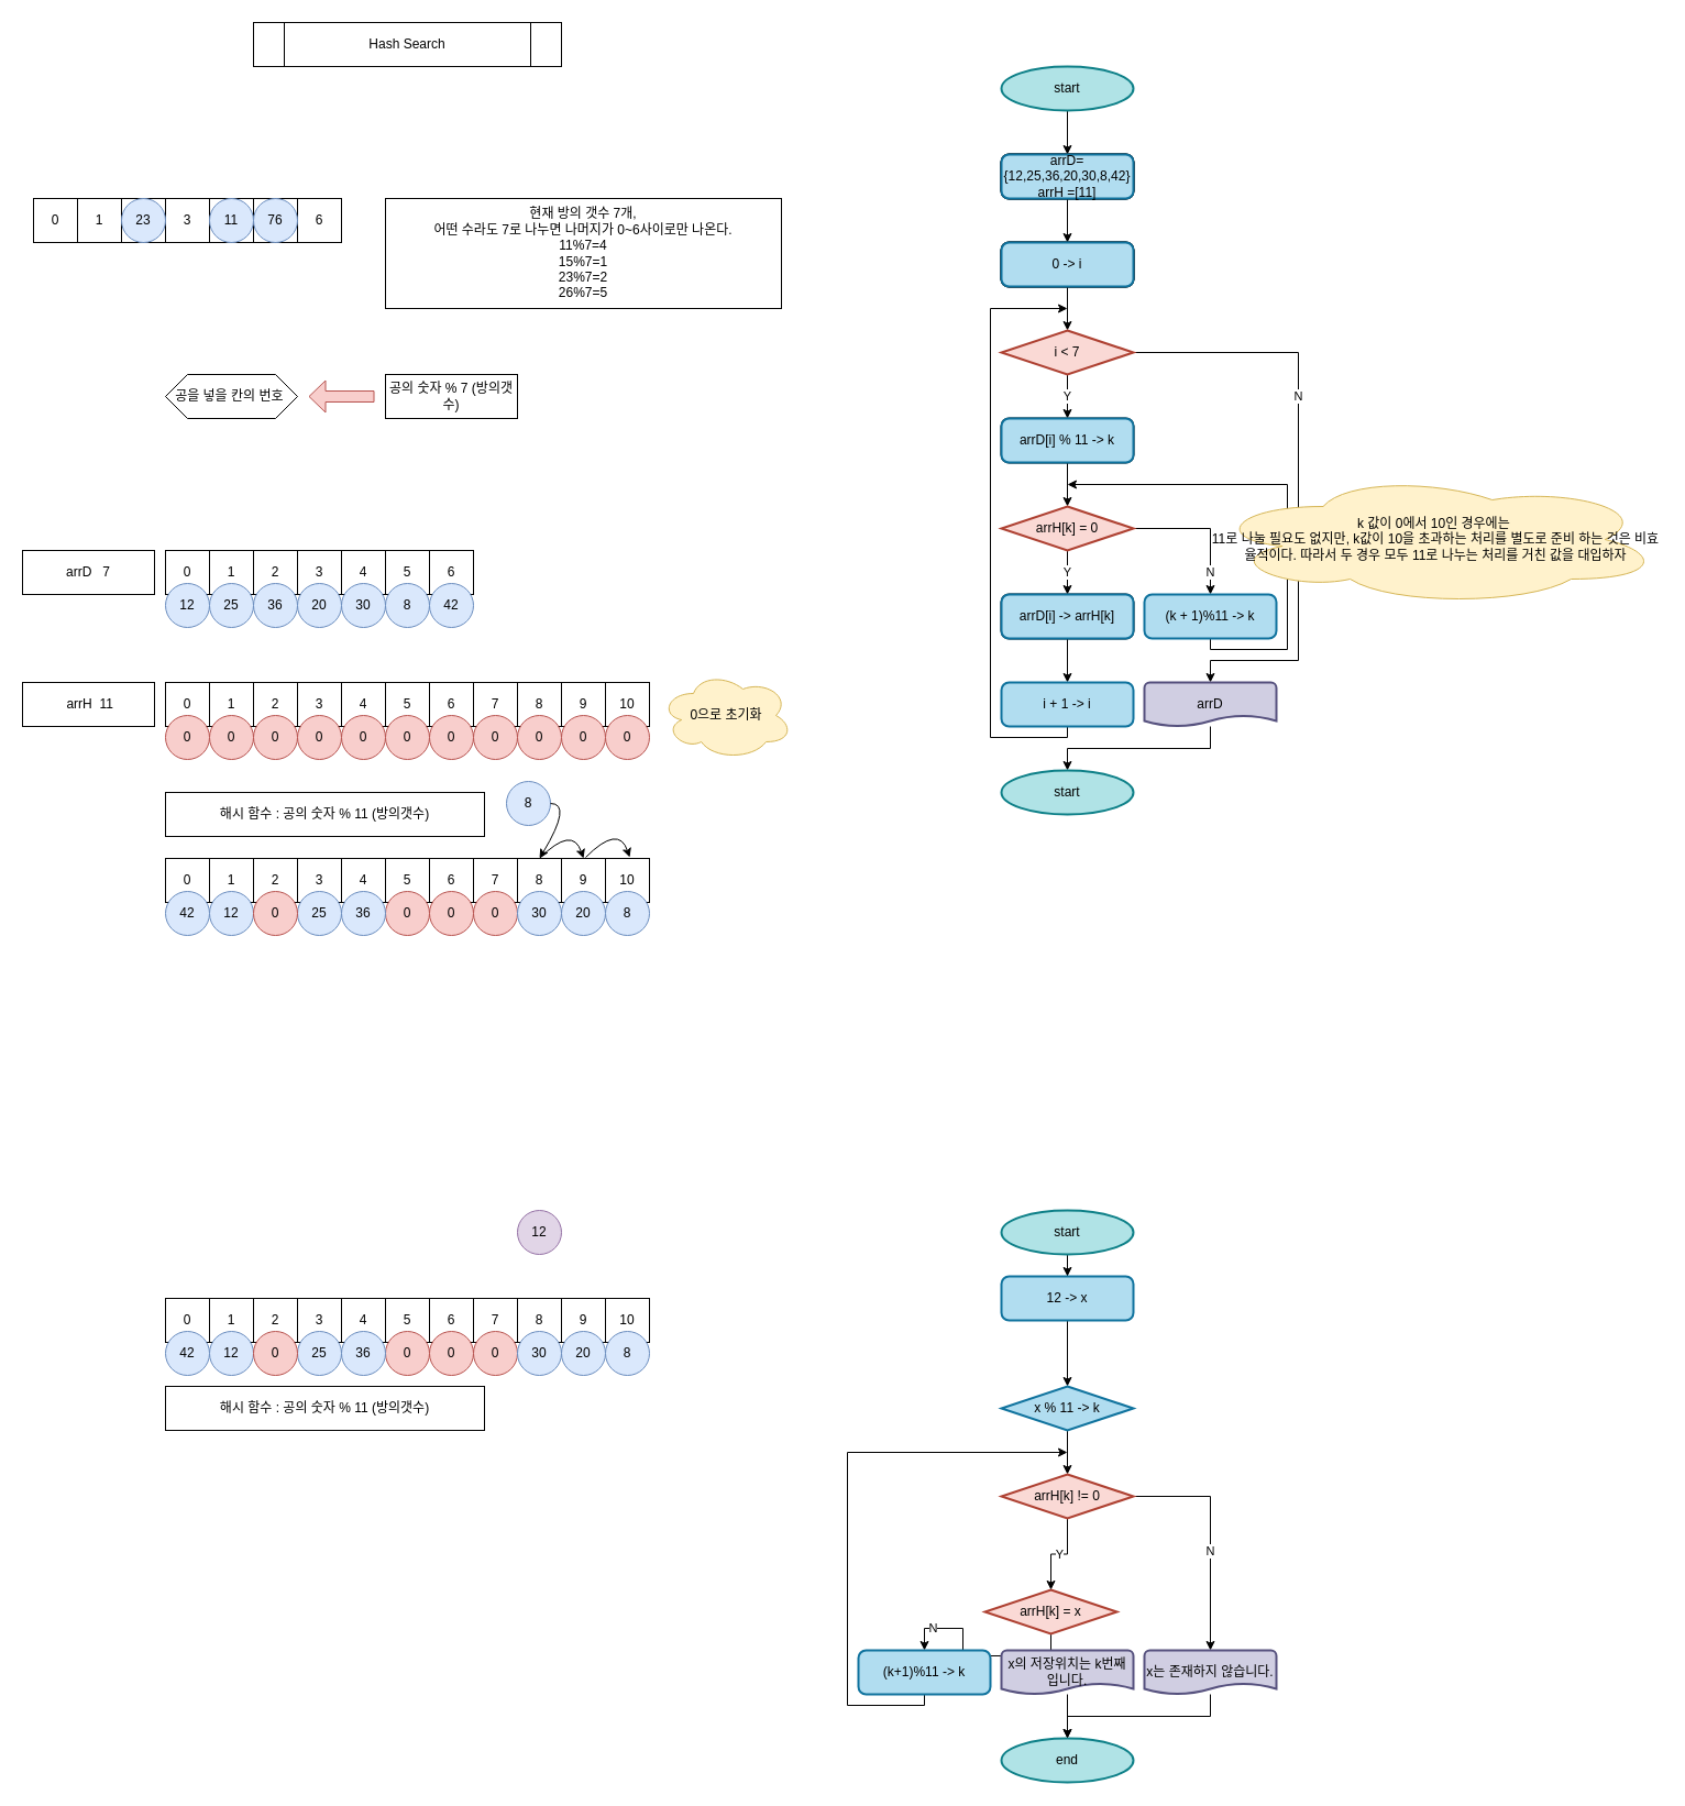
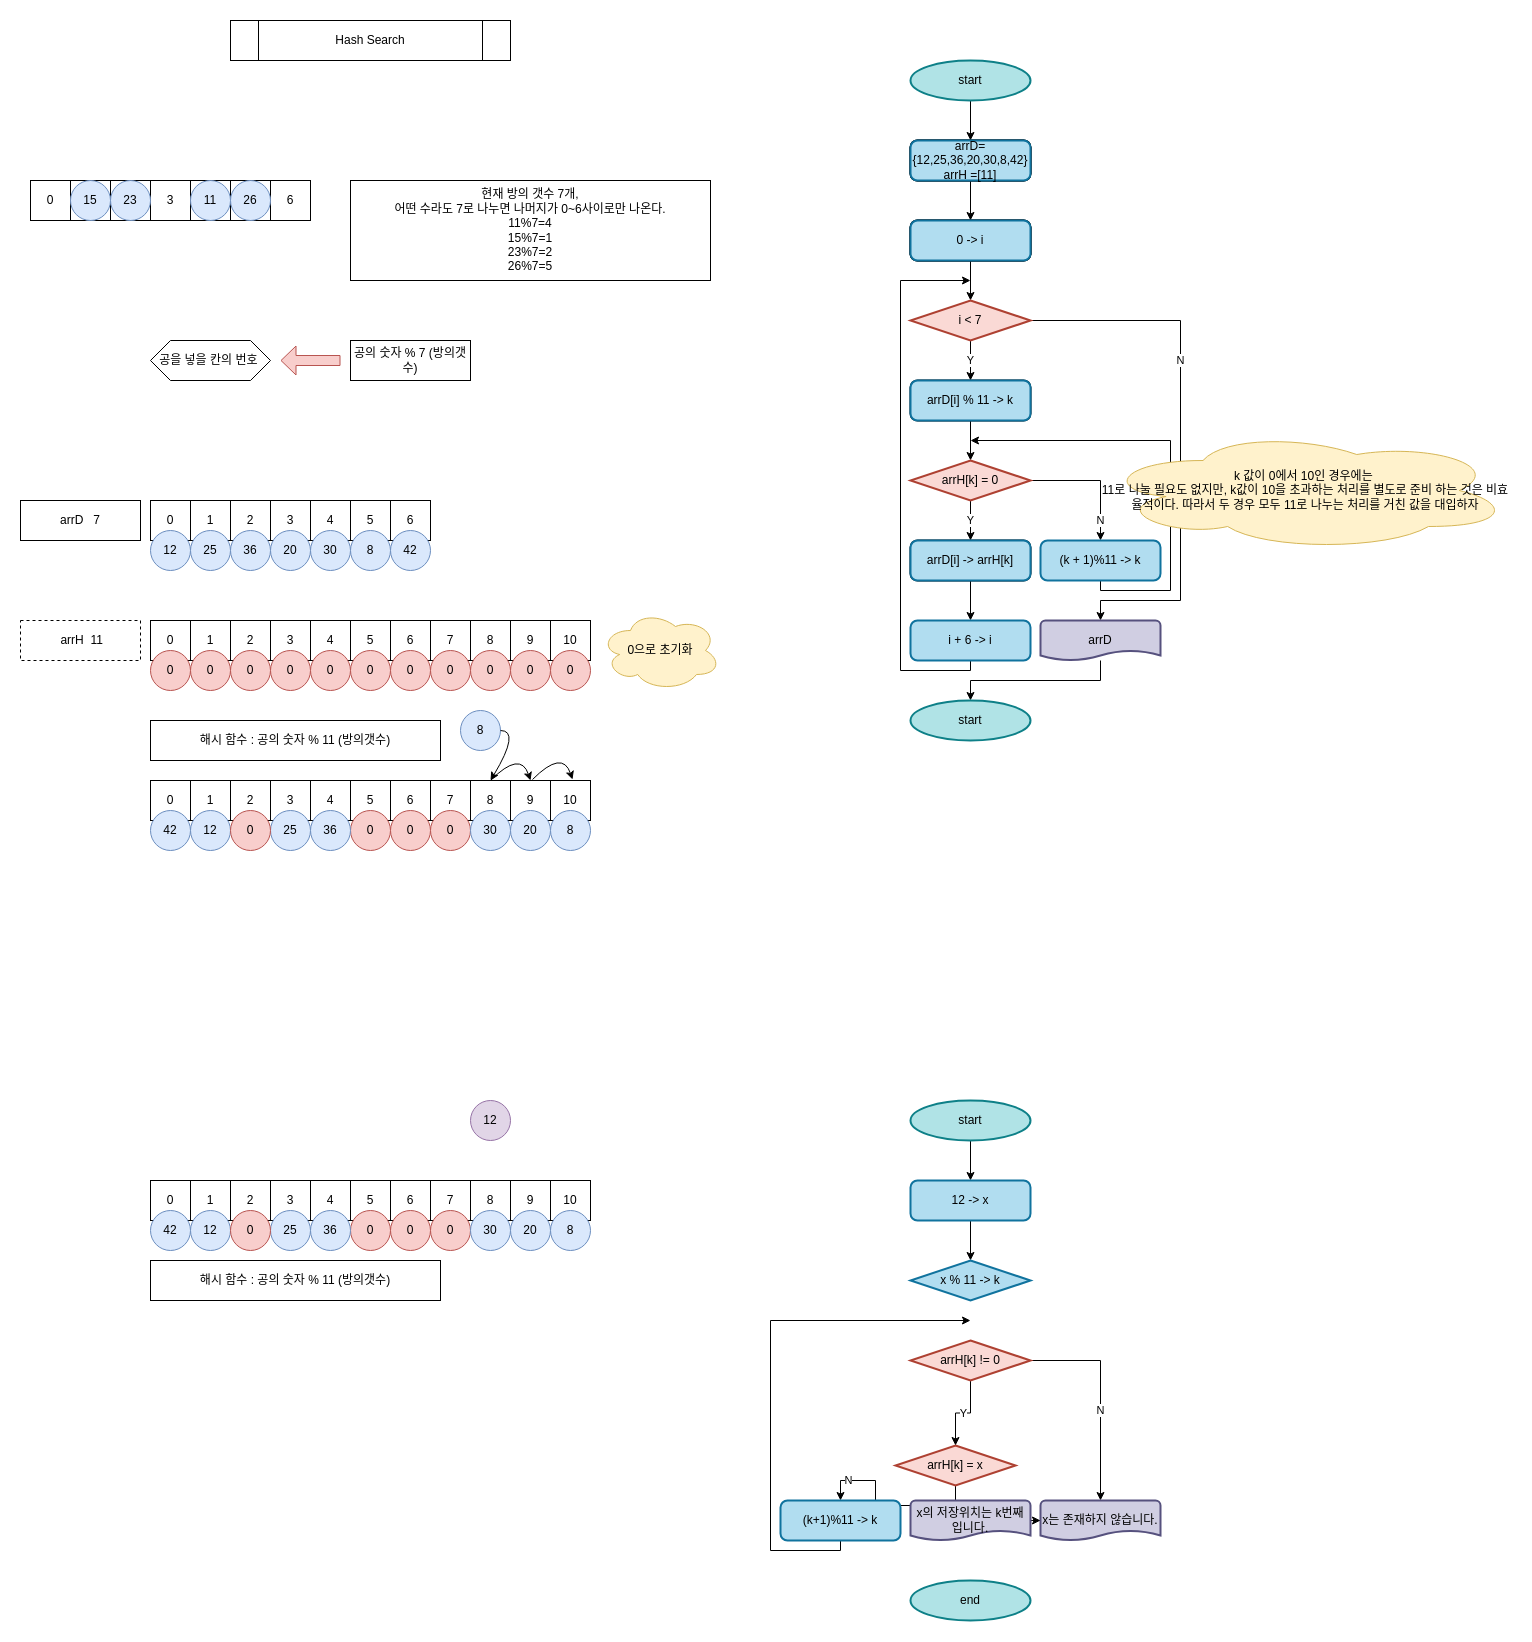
+ <mxCell id="11" value="15" style="ellipse;whiteSpace=wrap;html=1;aspect=fixed;fillColor=#dae8fc;strokeColor=#6c8ebf;" parent="1" vertex="1"><mxGeometry x="70" y="180" width="40" height="40" as="geometry" /></mxCell>
- <mxCell id="14" value="76" style="ellipse;whiteSpace=wrap;html=1;aspect=fixed;fillColor=#dae8fc;strokeColor=#6c8ebf;" parent="1" vertex="1"><mxGeometry x="230" y="180" width="40" height="40" as="geometry" /></mxCell>
+ <mxCell id="14" value="26" style="ellipse;whiteSpace=wrap;html=1;aspect=fixed;fillColor=#dae8fc;strokeColor=#6c8ebf;" parent="1" vertex="1"><mxGeometry x="230" y="180" width="40" height="40" as="geometry" /></mxCell>
- <mxCell id="33" value="&amp;nbsp;arrH&amp;nbsp; 11" style="rounded=0;whiteSpace=wrap;html=1;" parent="1" vertex="1"><mxGeometry x="20" y="620" width="120" height="40" as="geometry" /></mxCell>
+ <mxCell id="33" value="&amp;nbsp;arrH&amp;nbsp; 11" style="rounded=0;whiteSpace=wrap;html=1;dashed=1;" parent="1" vertex="1"><mxGeometry x="20" y="620" width="120" height="40" as="geometry" /></mxCell>
- <mxCell id="103" value="i + 1 -&amp;gt; i" style="rounded=1;whiteSpace=wrap;html=1;absoluteArcSize=1;arcSize=14;strokeWidth=2;fillColor=#b1ddf0;strokeColor=#10739e;" parent="1" vertex="1"><mxGeometry x="910" y="620" width="120" height="40" as="geometry" /></mxCell>
+ <mxCell id="103" value="i + 6 -&amp;gt; i" style="rounded=1;whiteSpace=wrap;html=1;absoluteArcSize=1;arcSize=14;strokeWidth=2;fillColor=#b1ddf0;strokeColor=#10739e;" parent="1" vertex="1"><mxGeometry x="910" y="620" width="120" height="40" as="geometry" /></mxCell>
- <mxCell id="141" value="12 -&amp;gt; x" style="rounded=1;whiteSpace=wrap;html=1;absoluteArcSize=1;arcSize=14;strokeWidth=2;fillColor=#b1ddf0;strokeColor=#10739e;" vertex="1" parent="1"><mxGeometry x="910" y="1160" width="120" height="40" as="geometry" /></mxCell>
+ <mxCell id="141" value="12 -&amp;gt; x" style="rounded=1;whiteSpace=wrap;html=1;absoluteArcSize=1;arcSize=14;strokeWidth=2;fillColor=#b1ddf0;strokeColor=#10739e;" vertex="1" parent="1"><mxGeometry x="910" y="1180" width="120" height="40" as="geometry" /></mxCell>
- <mxCell id="142" style="edgeStyle=orthogonalEdgeStyle;rounded=0;orthogonalLoop=1;jettySize=auto;html=1;entryX=0.5;entryY=0;entryDx=0;entryDy=0;entryPerimeter=0;" edge="1" parent="1" source="143" target="152"><mxGeometry relative="1" as="geometry" /></mxCell>
- <mxCell id="147" style="edgeStyle=orthogonalEdgeStyle;rounded=0;orthogonalLoop=1;jettySize=auto;html=1;entryX=0.5;entryY=0;entryDx=0;entryDy=0;entryPerimeter=0;" edge="1" parent="1" source="148" target="149"><mxGeometry relative="1" as="geometry" /></mxCell>
+ <mxCell id="147" style="edgeStyle=orthogonalEdgeStyle;rounded=0;orthogonalLoop=1;jettySize=auto;html=1;" edge="1" parent="1" source="148" target="156"><mxGeometry relative="1" as="geometry" /></mxCell>
- <mxCell id="155" style="edgeStyle=orthogonalEdgeStyle;rounded=0;orthogonalLoop=1;jettySize=auto;html=1;entryX=0.5;entryY=0;entryDx=0;entryDy=0;entryPerimeter=0;" edge="1" parent="1" source="156" target="149"><mxGeometry relative="1" as="geometry"><Array as="points"><mxPoint x="1100" y="1560" /><mxPoint x="970" y="1560" /></Array></mxGeometry></mxCell>
